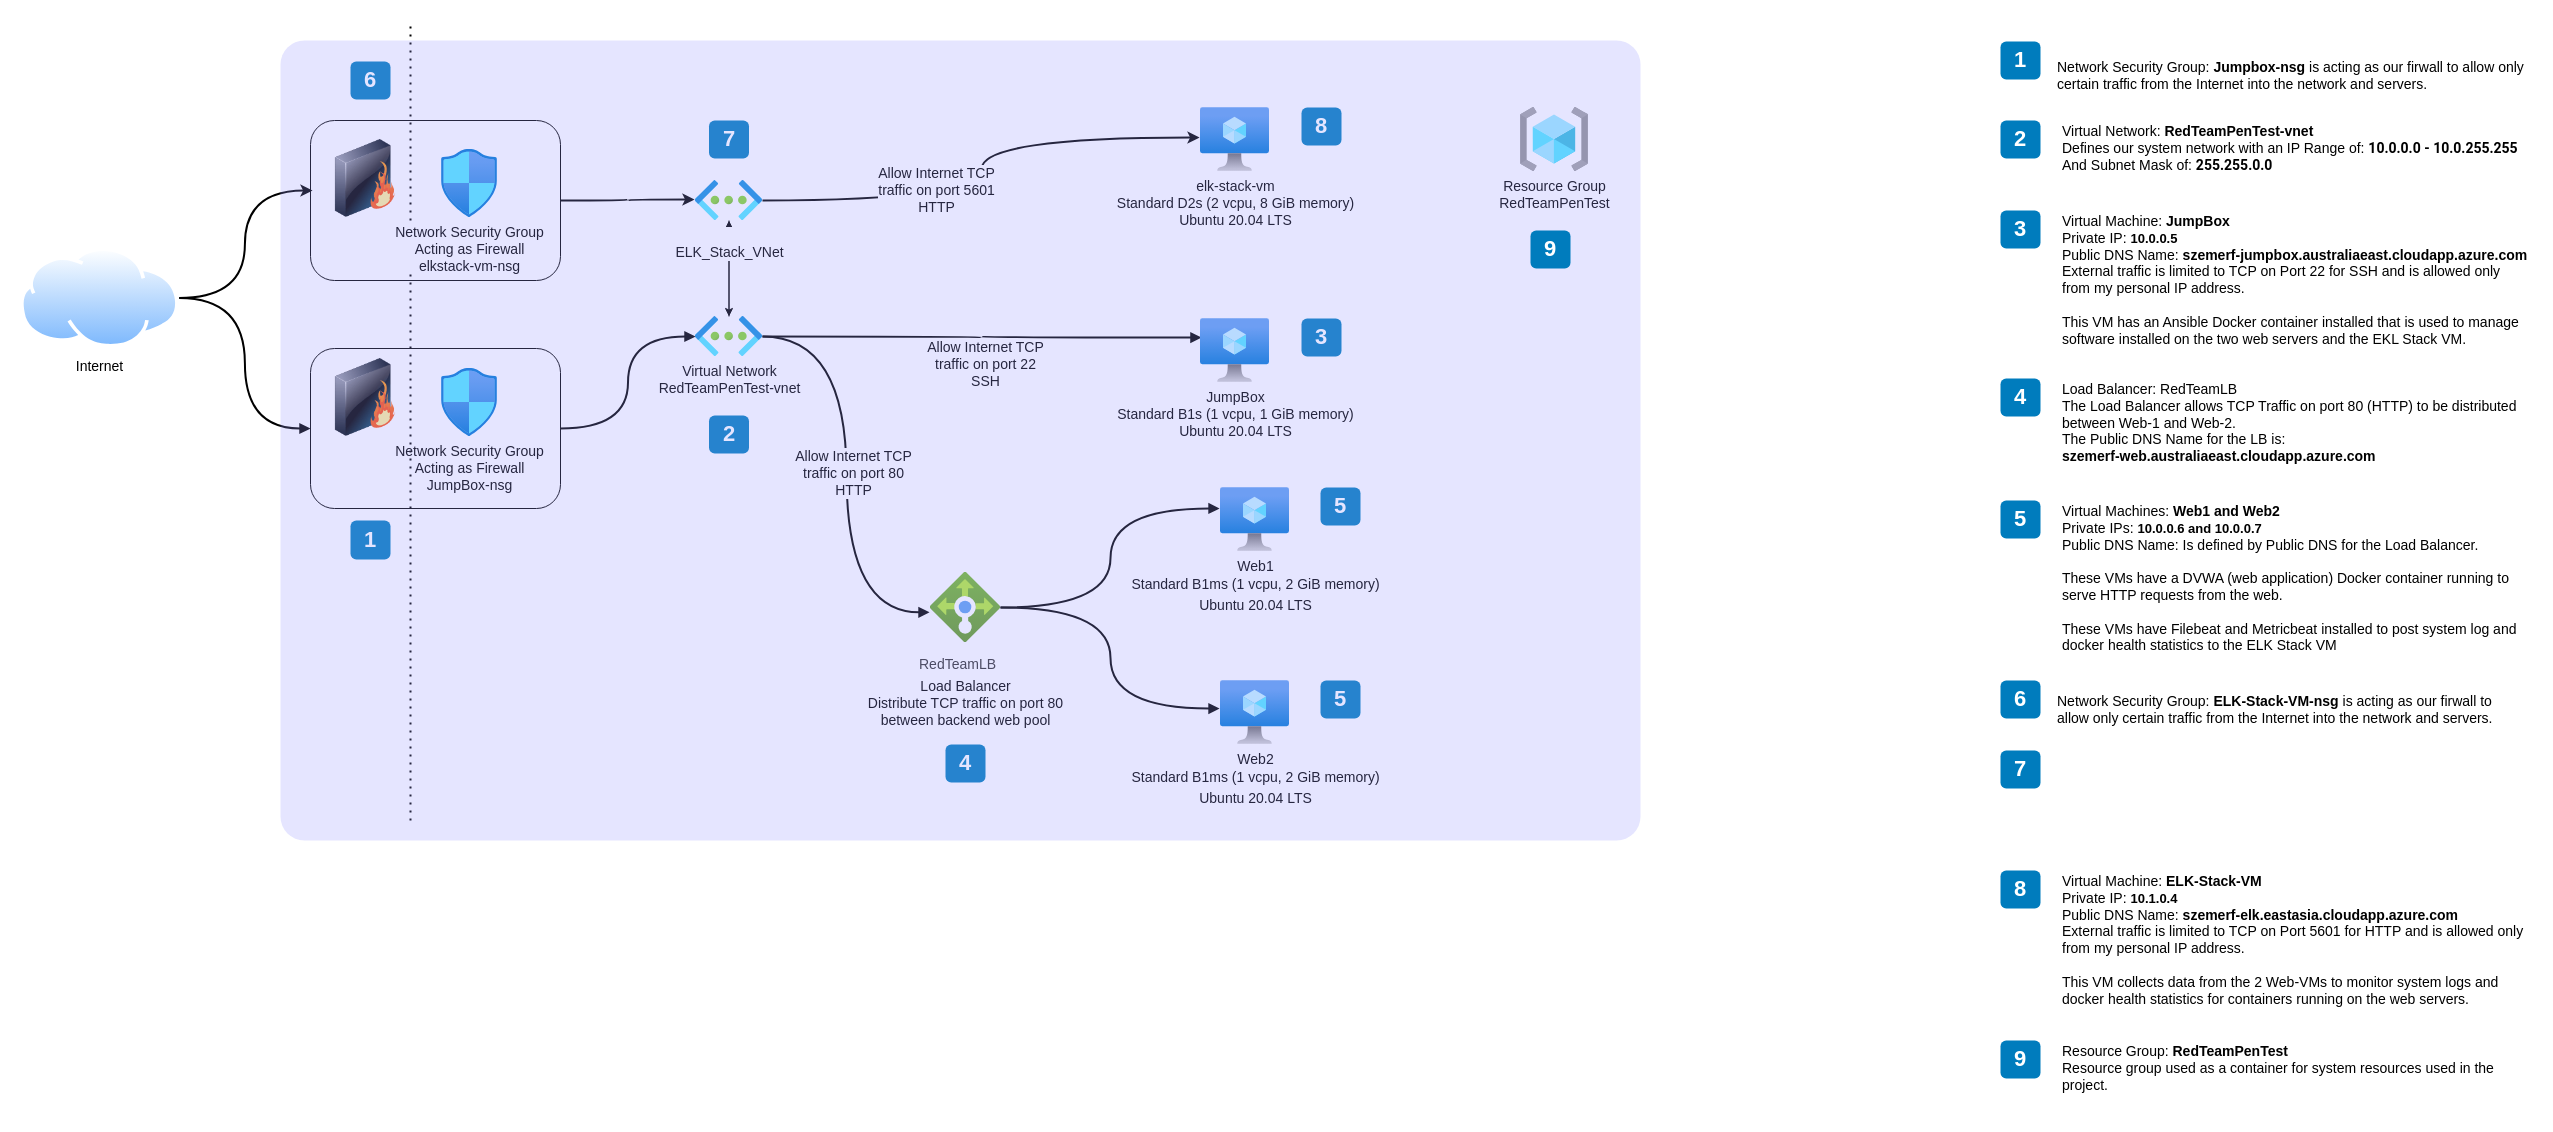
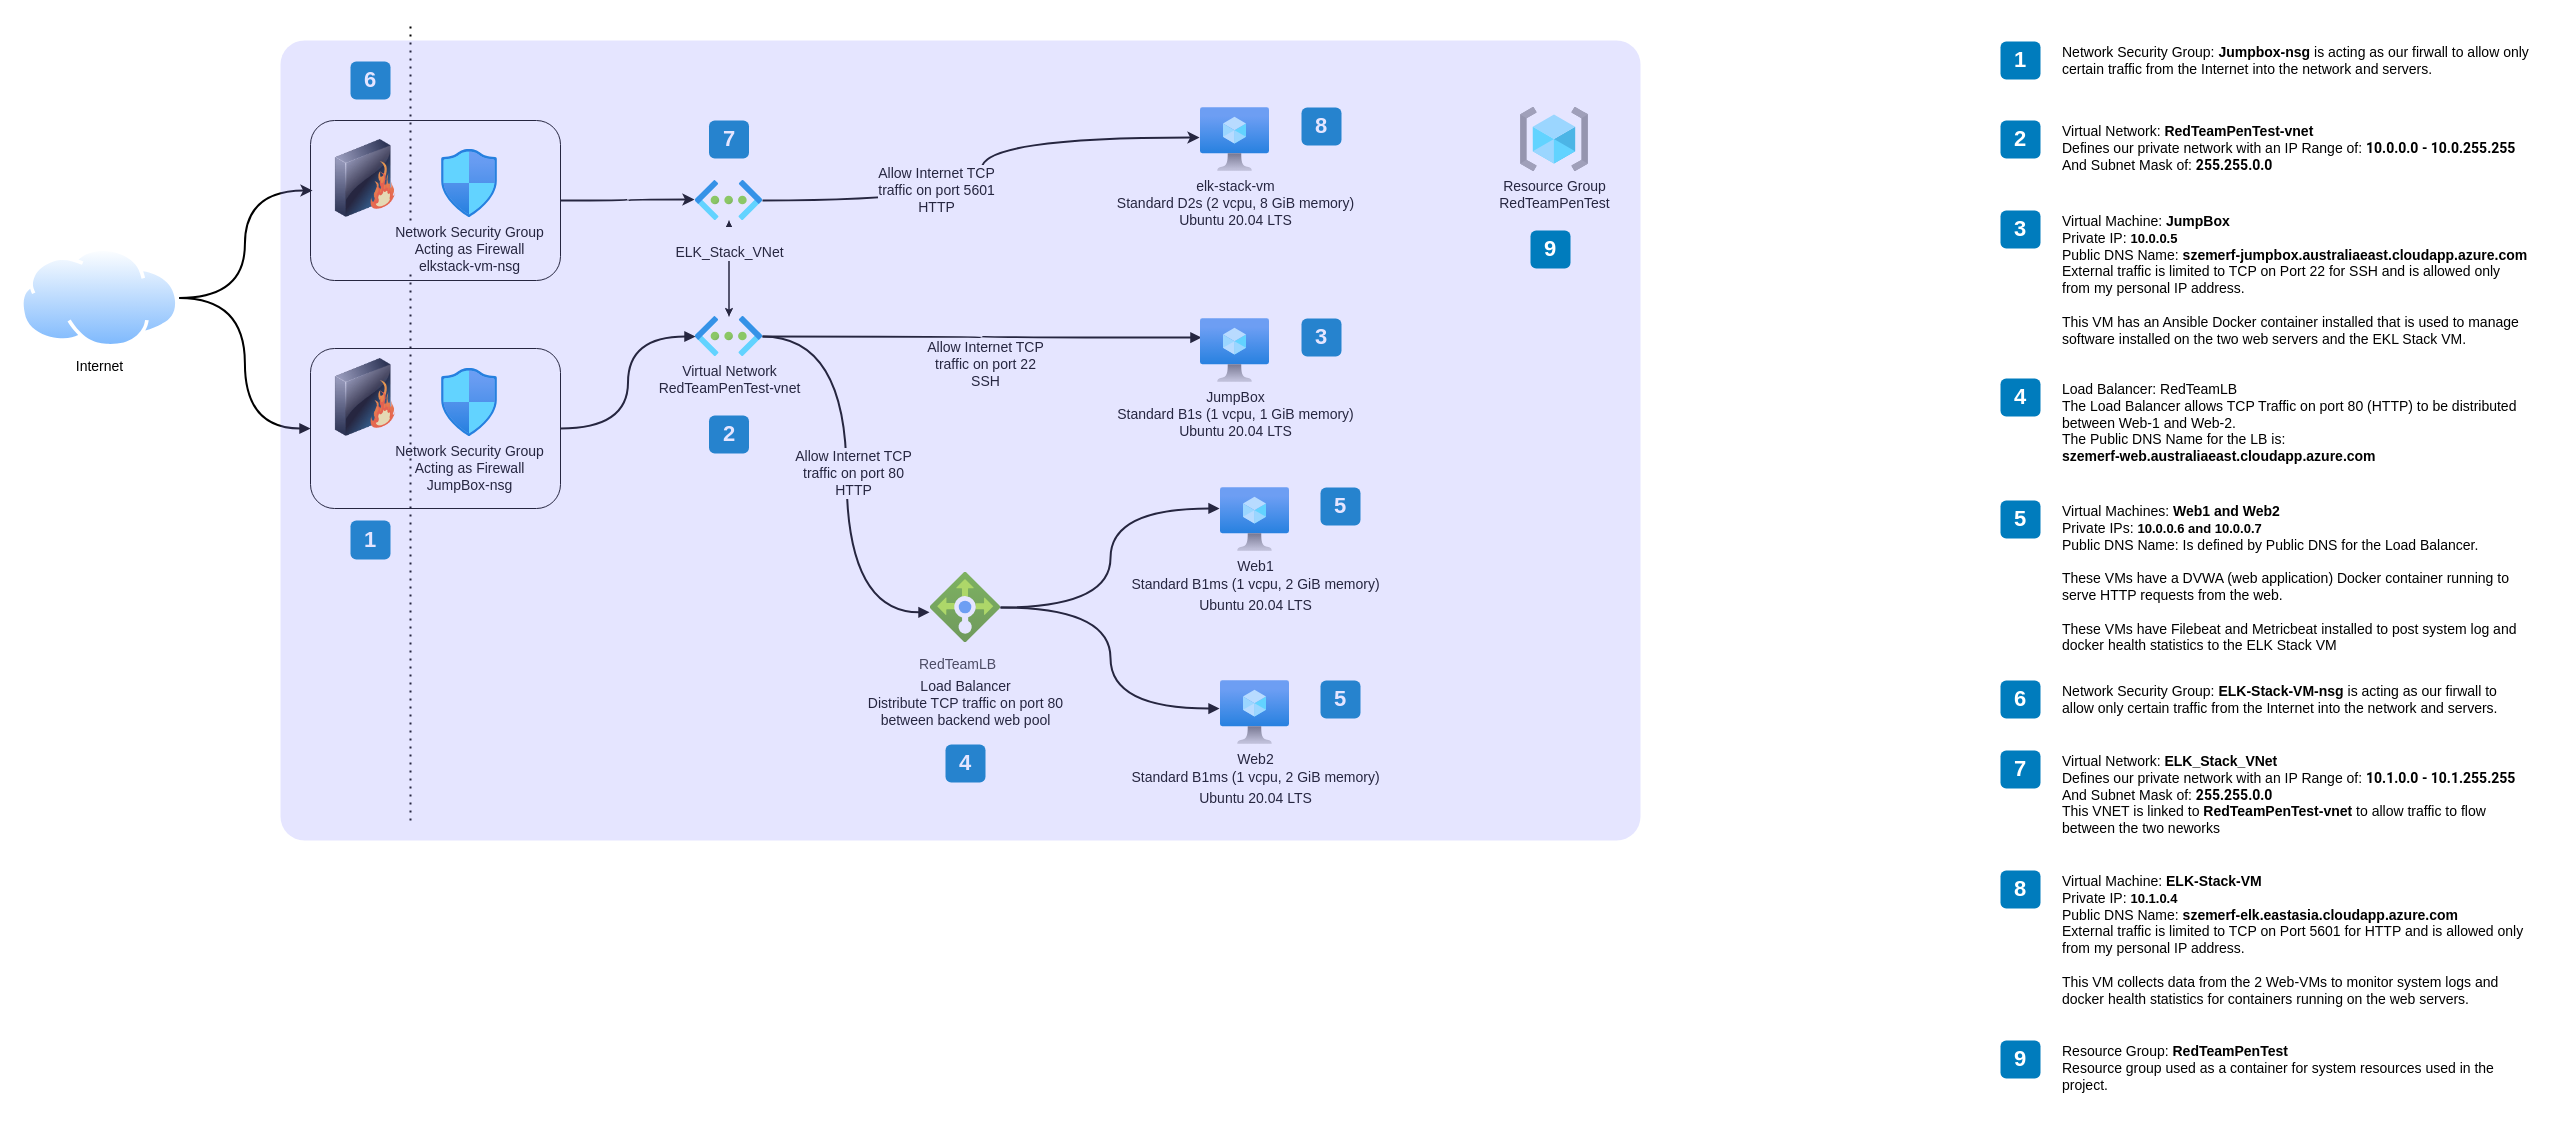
- <mxCell id="26" value="&lt;span style=&quot;color: rgb(0 , 0 , 0) ; font-family: &amp;#34;helvetica&amp;#34; ; font-size: 14px ; font-style: normal ; font-weight: 400 ; letter-spacing: normal ; text-align: center ; text-indent: 0px ; text-transform: none ; word-spacing: 0px ; background-color: rgb(255 , 255 , 255) ; display: inline ; float: none&quot;&gt;Network Security Group: &lt;/span&gt;&lt;span style=&quot;color: rgb(0 , 0 , 0) ; font-family: &amp;#34;helvetica&amp;#34; ; font-size: 14px ; font-style: normal ; letter-spacing: normal ; text-align: center ; text-indent: 0px ; text-transform: none ; word-spacing: 0px ; background-color: rgb(255 , 255 , 255) ; display: inline ; float: none&quot;&gt;&lt;b&gt;Jumpbox-nsg&lt;/b&gt;&lt;/span&gt;&lt;span style=&quot;color: rgb(0 , 0 , 0) ; font-family: &amp;#34;helvetica&amp;#34; ; font-size: 14px ; font-style: normal ; font-weight: 400 ; letter-spacing: normal ; text-align: center ; text-indent: 0px ; text-transform: none ; word-spacing: 0px ; background-color: rgb(255 , 255 , 255) ; display: inline ; float: none&quot;&gt; is acting as our firwall to allow only certain traffic from the Internet into the network and servers.&lt;br&gt;&lt;/span&gt;" style="text;html=1;align=left;verticalAlign=top;spacingTop=-4;fontSize=14;labelBackgroundColor=none;whiteSpace=wrap;" parent="1" vertex="1"><mxGeometry x="2055" y="56" width="470.5" height="49" as="geometry" /></mxCell>
+ <mxCell id="26" value="&lt;span style=&quot;color: rgb(0 , 0 , 0) ; font-family: &amp;#34;helvetica&amp;#34; ; font-size: 14px ; font-style: normal ; font-weight: 400 ; letter-spacing: normal ; text-align: center ; text-indent: 0px ; text-transform: none ; word-spacing: 0px ; background-color: rgb(255 , 255 , 255) ; display: inline ; float: none&quot;&gt;Network Security Group: &lt;/span&gt;&lt;span style=&quot;color: rgb(0 , 0 , 0) ; font-family: &amp;#34;helvetica&amp;#34; ; font-size: 14px ; font-style: normal ; letter-spacing: normal ; text-align: center ; text-indent: 0px ; text-transform: none ; word-spacing: 0px ; background-color: rgb(255 , 255 , 255) ; display: inline ; float: none&quot;&gt;&lt;b&gt;Jumpbox-nsg&lt;/b&gt;&lt;/span&gt;&lt;span style=&quot;color: rgb(0 , 0 , 0) ; font-family: &amp;#34;helvetica&amp;#34; ; font-size: 14px ; font-style: normal ; font-weight: 400 ; letter-spacing: normal ; text-align: center ; text-indent: 0px ; text-transform: none ; word-spacing: 0px ; background-color: rgb(255 , 255 , 255) ; display: inline ; float: none&quot;&gt; is acting as our firwall to allow only certain traffic from the Internet into the network and servers.&lt;br&gt;&lt;/span&gt;" style="text;html=1;align=left;verticalAlign=top;spacingTop=-4;fontSize=14;labelBackgroundColor=none;whiteSpace=wrap;" parent="1" vertex="1"><mxGeometry x="2060" y="41" width="470.5" height="49" as="geometry" /></mxCell>
- <mxCell id="28" value="&lt;span style=&quot;font-family: &amp;#34;helvetica&amp;#34; ; font-size: 14px ; font-style: normal ; letter-spacing: normal ; text-align: center ; text-indent: 0px ; text-transform: none ; word-spacing: 0px ; display: inline ; float: none&quot;&gt;Virtual Network: &lt;b&gt;RedTeamPenTest-vnet&lt;/b&gt;&lt;br&gt;Defines our system network with an IP Range of:&amp;nbsp;&lt;span style=&quot;font-family: &amp;#34;roboto&amp;#34; , &amp;#34;arial&amp;#34; , sans-serif ; text-align: left&quot;&gt;&lt;b&gt;10.0.0.0 - 10.0.255.255&lt;/b&gt;&lt;br&gt;&lt;/span&gt;And Subnet Mask of:&amp;nbsp;&lt;span style=&quot;font-family: &amp;#34;roboto&amp;#34; , &amp;#34;arial&amp;#34; , sans-serif ; text-align: left&quot;&gt;&lt;b&gt;255.255.0.0&lt;/b&gt;&lt;/span&gt;&lt;br&gt;&lt;/span&gt;" style="text;html=1;align=left;verticalAlign=top;spacingTop=-4;fontSize=14;labelBackgroundColor=none;whiteSpace=wrap;" parent="1" vertex="1"><mxGeometry x="2060" y="120" width="470.5" height="60" as="geometry" /></mxCell>
+ <mxCell id="28" value="&lt;span style=&quot;font-family: &amp;#34;helvetica&amp;#34; ; font-size: 14px ; font-style: normal ; letter-spacing: normal ; text-align: center ; text-indent: 0px ; text-transform: none ; word-spacing: 0px ; display: inline ; float: none&quot;&gt;Virtual Network: &lt;b&gt;RedTeamPenTest-vnet&lt;/b&gt;&lt;br&gt;Defines our private network with an IP Range of:&amp;nbsp;&lt;span style=&quot;font-family: &amp;#34;roboto&amp;#34; , &amp;#34;arial&amp;#34; , sans-serif ; text-align: left&quot;&gt;&lt;b&gt;10.0.0.0 - 10.0.255.255&lt;/b&gt;&lt;br&gt;&lt;/span&gt;And Subnet Mask of:&amp;nbsp;&lt;span style=&quot;font-family: &amp;#34;roboto&amp;#34; , &amp;#34;arial&amp;#34; , sans-serif ; text-align: left&quot;&gt;&lt;b&gt;255.255.0.0&lt;/b&gt;&lt;/span&gt;&lt;br&gt;&lt;/span&gt;" style="text;html=1;align=left;verticalAlign=top;spacingTop=-4;fontSize=14;labelBackgroundColor=none;whiteSpace=wrap;" parent="1" vertex="1"><mxGeometry x="2060" y="120" width="470.5" height="60" as="geometry" /></mxCell>
- <mxCell id="55" value="&lt;span style=&quot;color: rgb(0 , 0 , 0) ; font-family: &amp;#34;helvetica&amp;#34; ; font-size: 14px ; font-style: normal ; font-weight: 400 ; letter-spacing: normal ; text-align: center ; text-indent: 0px ; text-transform: none ; word-spacing: 0px ; background-color: rgb(255 , 255 , 255) ; display: inline ; float: none&quot;&gt;Network Security Group: &lt;/span&gt;&lt;span style=&quot;color: rgb(0 , 0 , 0) ; font-family: &amp;#34;helvetica&amp;#34; ; font-size: 14px ; font-style: normal ; letter-spacing: normal ; text-align: center ; text-indent: 0px ; text-transform: none ; word-spacing: 0px ; background-color: rgb(255 , 255 , 255) ; display: inline ; float: none&quot;&gt;&lt;b&gt;ELK-Stack-VM-nsg&lt;/b&gt;&lt;/span&gt;&lt;span style=&quot;color: rgb(0 , 0 , 0) ; font-family: &amp;#34;helvetica&amp;#34; ; font-size: 14px ; font-style: normal ; font-weight: 400 ; letter-spacing: normal ; text-align: center ; text-indent: 0px ; text-transform: none ; word-spacing: 0px ; background-color: rgb(255 , 255 , 255) ; display: inline ; float: none&quot;&gt; is acting as our firwall to allow only certain traffic from the Internet into the network and servers.&lt;br&gt;&lt;/span&gt;" style="text;html=1;align=left;verticalAlign=top;spacingTop=-4;fontSize=14;labelBackgroundColor=none;whiteSpace=wrap;" parent="1" vertex="1"><mxGeometry x="2055" y="690" width="470.5" height="49" as="geometry" /></mxCell>
+ <mxCell id="55" value="&lt;span style=&quot;color: rgb(0 , 0 , 0) ; font-family: &amp;#34;helvetica&amp;#34; ; font-size: 14px ; font-style: normal ; font-weight: 400 ; letter-spacing: normal ; text-align: center ; text-indent: 0px ; text-transform: none ; word-spacing: 0px ; background-color: rgb(255 , 255 , 255) ; display: inline ; float: none&quot;&gt;Network Security Group: &lt;/span&gt;&lt;span style=&quot;color: rgb(0 , 0 , 0) ; font-family: &amp;#34;helvetica&amp;#34; ; font-size: 14px ; font-style: normal ; letter-spacing: normal ; text-align: center ; text-indent: 0px ; text-transform: none ; word-spacing: 0px ; background-color: rgb(255 , 255 , 255) ; display: inline ; float: none&quot;&gt;&lt;b&gt;ELK-Stack-VM-nsg&lt;/b&gt;&lt;/span&gt;&lt;span style=&quot;color: rgb(0 , 0 , 0) ; font-family: &amp;#34;helvetica&amp;#34; ; font-size: 14px ; font-style: normal ; font-weight: 400 ; letter-spacing: normal ; text-align: center ; text-indent: 0px ; text-transform: none ; word-spacing: 0px ; background-color: rgb(255 , 255 , 255) ; display: inline ; float: none&quot;&gt; is acting as our firwall to allow only certain traffic from the Internet into the network and servers.&lt;br&gt;&lt;/span&gt;" style="text;html=1;align=left;verticalAlign=top;spacingTop=-4;fontSize=14;labelBackgroundColor=none;whiteSpace=wrap;" parent="1" vertex="1"><mxGeometry x="2060" y="680" width="470.5" height="49" as="geometry" /></mxCell>
+ <mxCell id="59" value="&lt;span style=&quot;font-family: &amp;#34;helvetica&amp;#34; ; font-size: 14px ; font-style: normal ; letter-spacing: normal ; text-align: center ; text-indent: 0px ; text-transform: none ; word-spacing: 0px ; display: inline ; float: none&quot;&gt;Virtual Network: &lt;b&gt;ELK_Stack_VNet&lt;/b&gt;&lt;br&gt;Defines our private network with an IP Range of:&amp;nbsp;&lt;span style=&quot;font-family: &amp;#34;roboto&amp;#34; , &amp;#34;arial&amp;#34; , sans-serif ; text-align: left&quot;&gt;&lt;b&gt;10.1.0.0 - 10.1.255.255&lt;/b&gt;&lt;br&gt;&lt;/span&gt;And Subnet Mask of:&amp;nbsp;&lt;span style=&quot;font-family: &amp;#34;roboto&amp;#34; , &amp;#34;arial&amp;#34; , sans-serif ; text-align: left&quot;&gt;&lt;b&gt;255.255.0.0&lt;br&gt;&lt;/b&gt;&lt;/span&gt;This VNET is linked to&amp;nbsp;&lt;b&gt;RedTeamPenTest-vnet&lt;/b&gt;&amp;nbsp;to allow traffic to flow between the two neworks&lt;br&gt;&lt;/span&gt;" style="text;html=1;align=left;verticalAlign=top;spacingTop=-4;fontSize=14;labelBackgroundColor=none;whiteSpace=wrap;" parent="1" vertex="1"><mxGeometry x="2060" y="750" width="470.5" height="90" as="geometry" /></mxCell>
